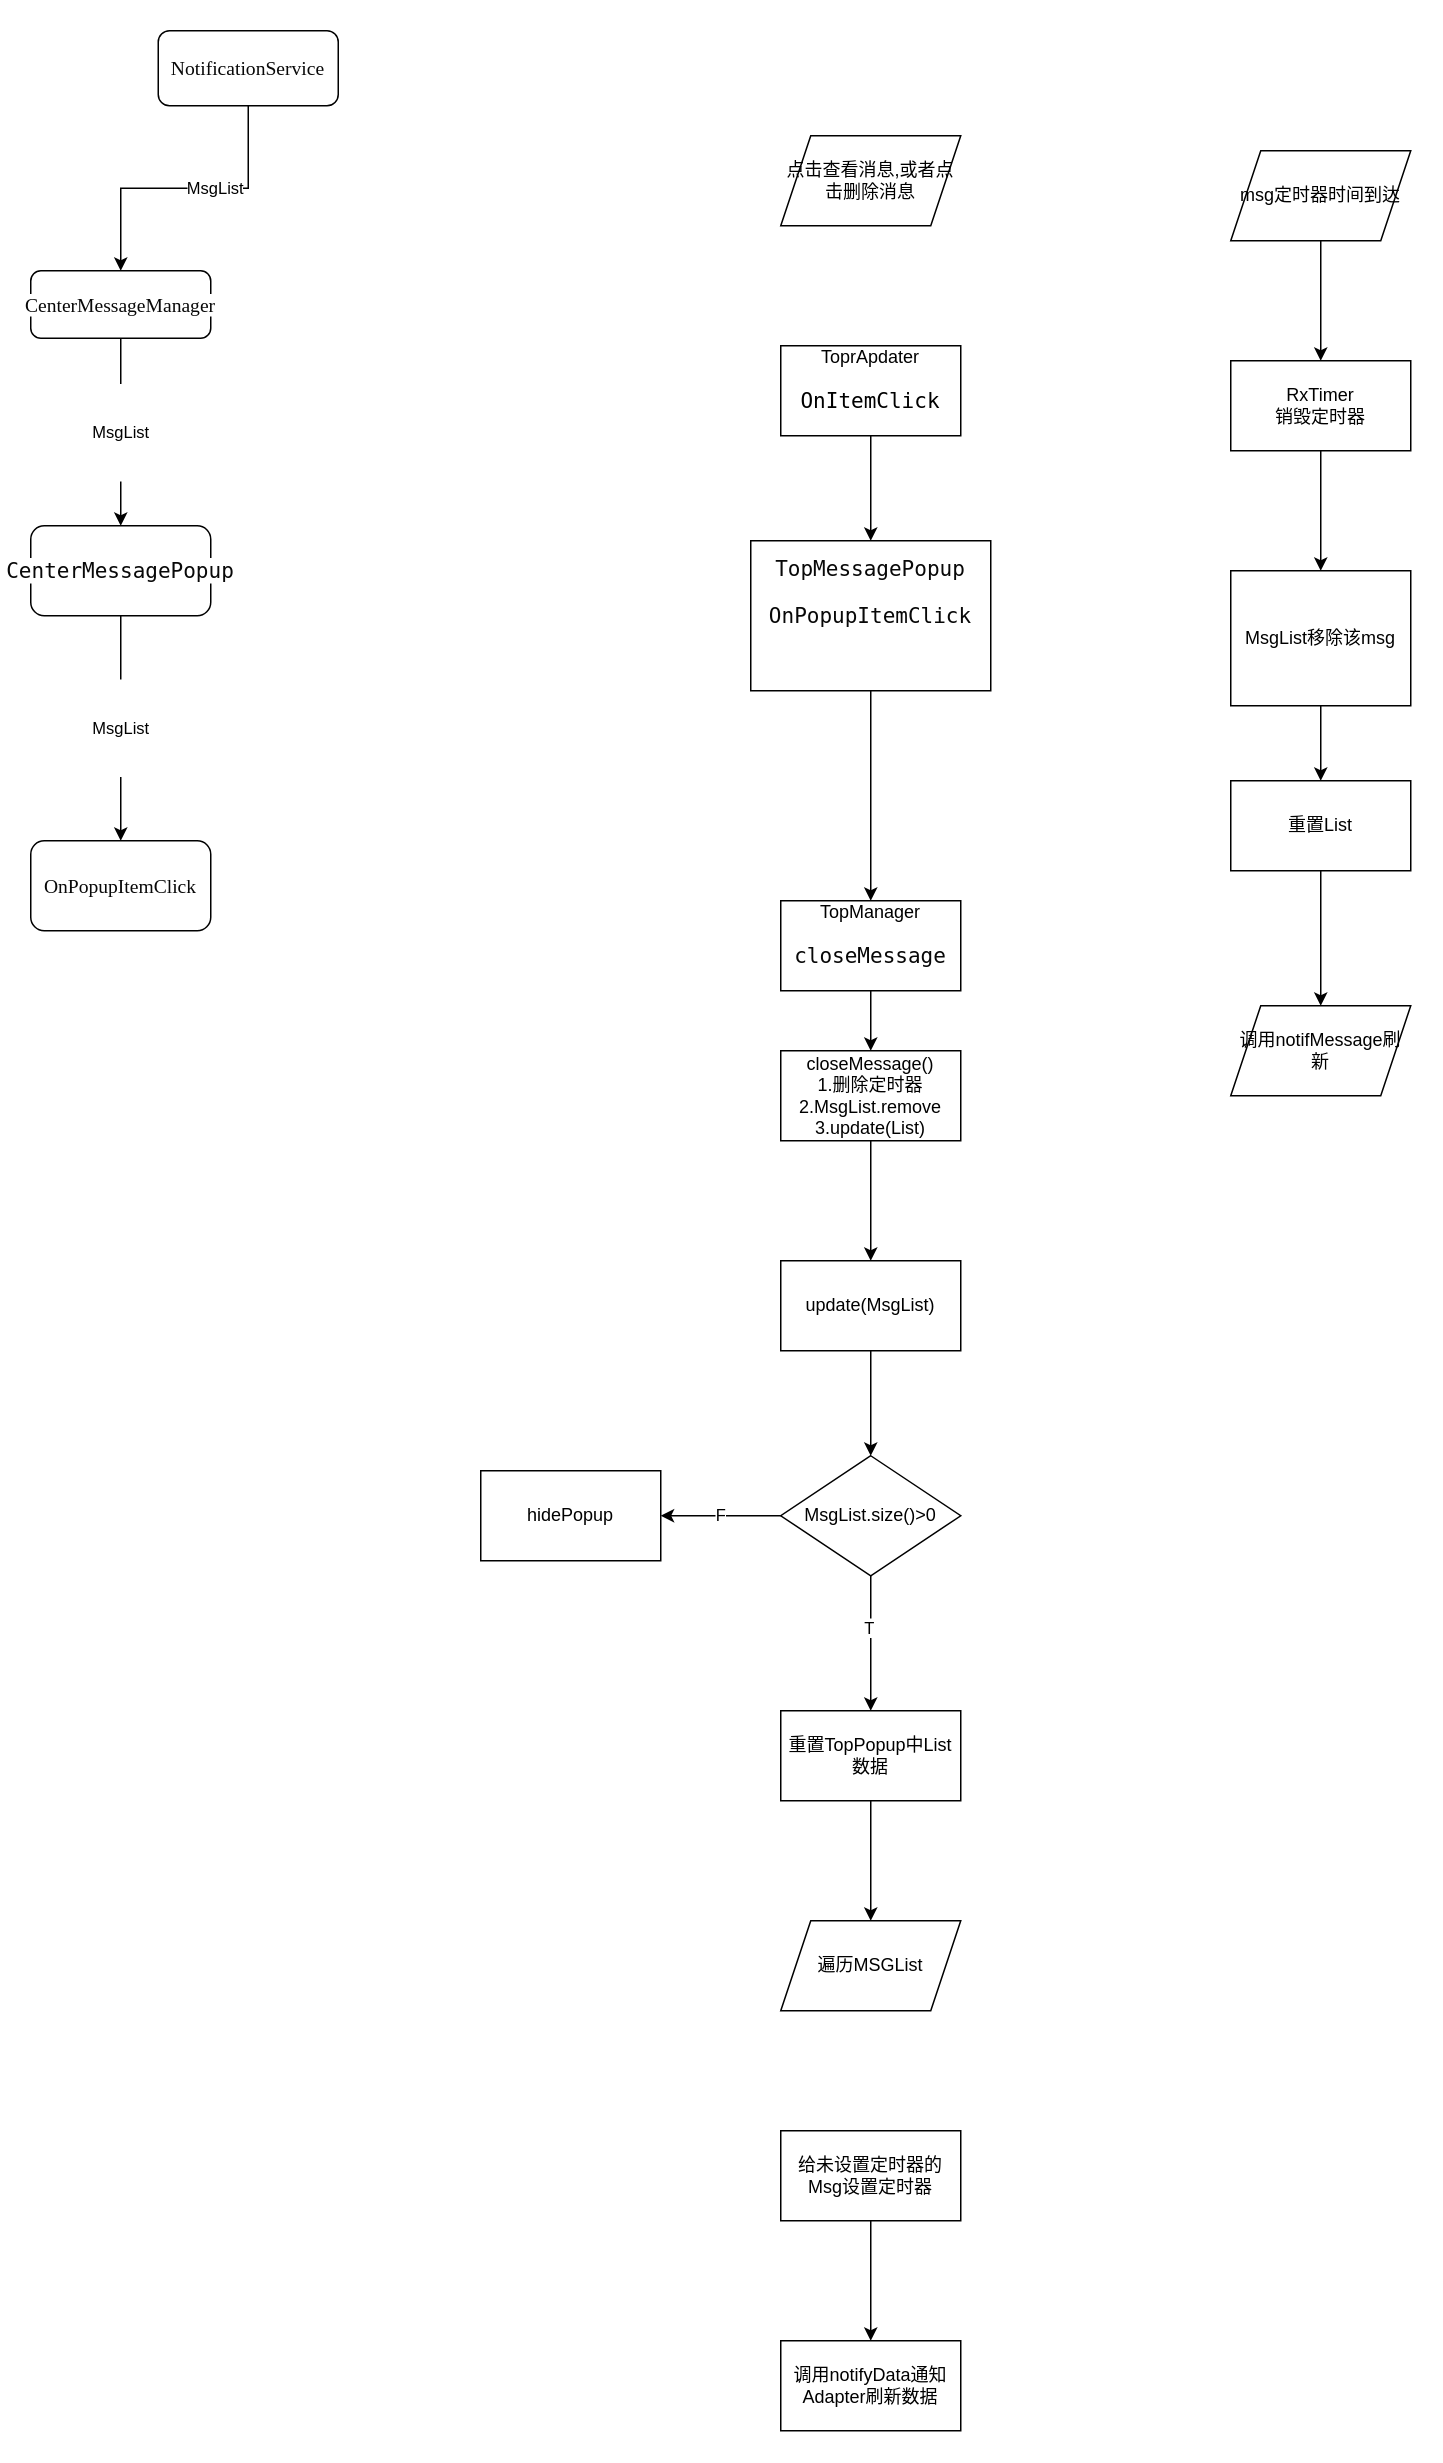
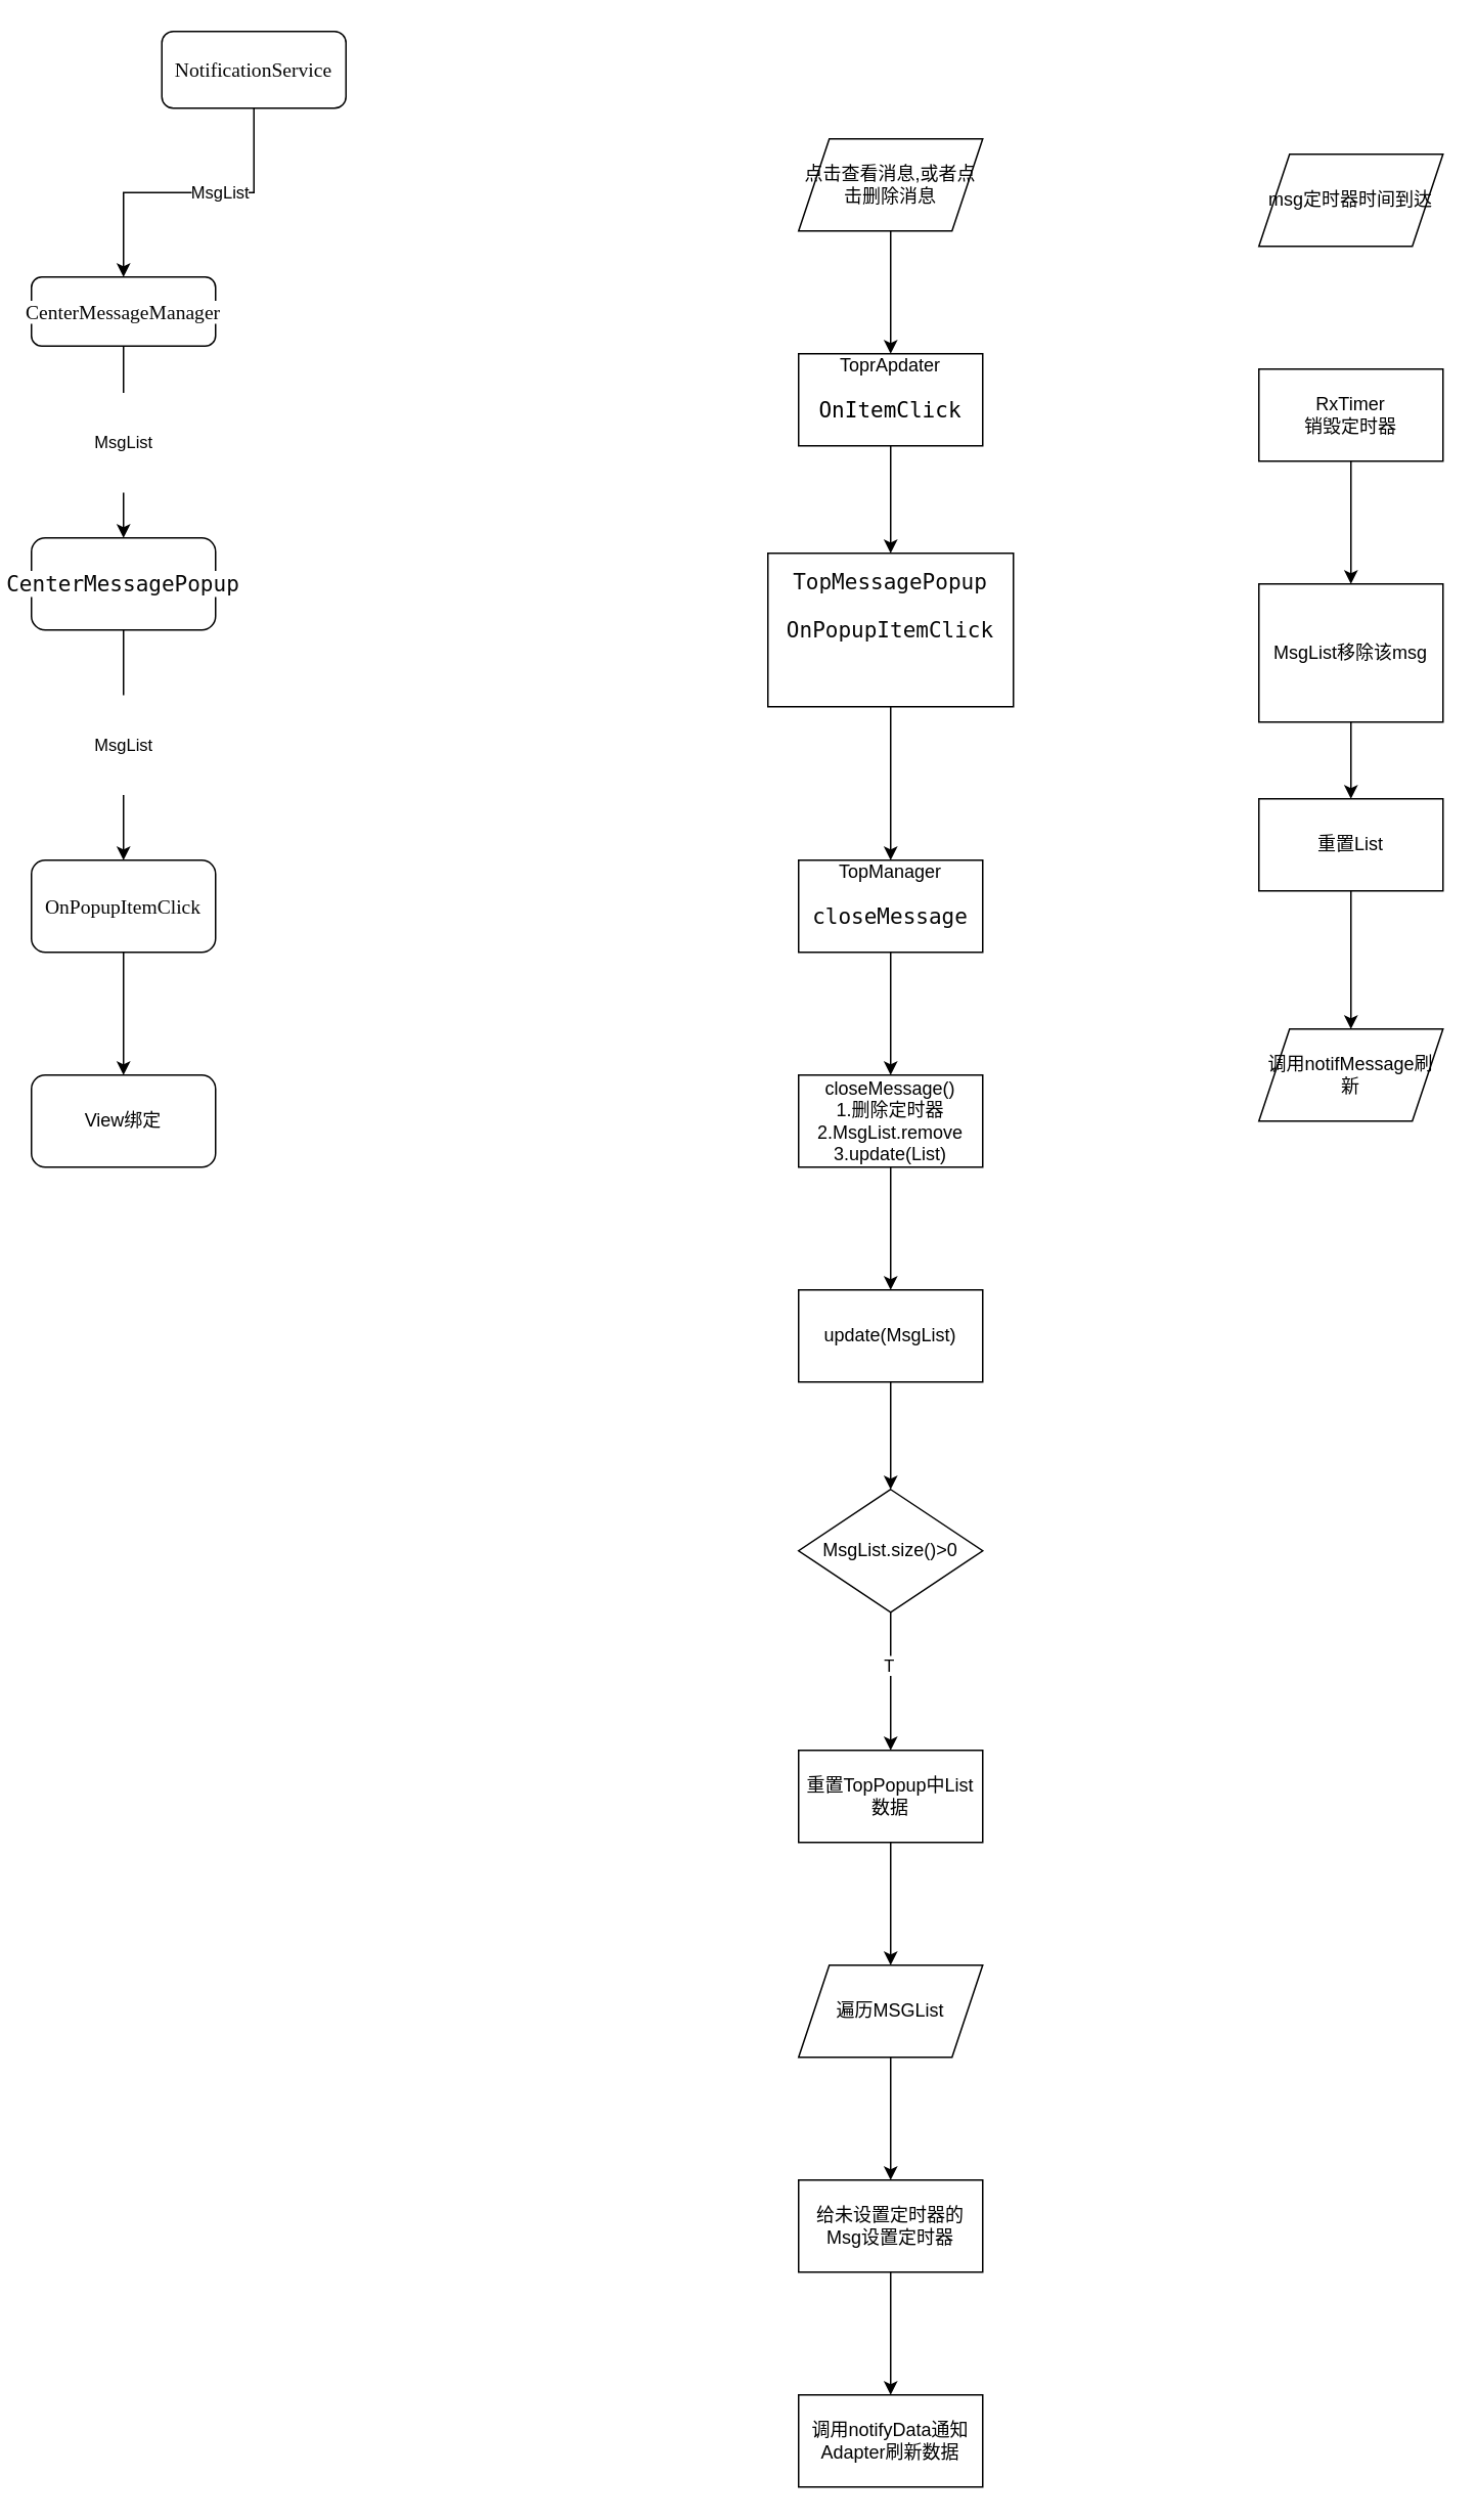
+ <mxCell id="12" value="" style="edgeStyle=orthogonalEdgeStyle;rounded=0;orthogonalLoop=1;jettySize=auto;html=1;" parent="1" source="13" target="15" edge="1"><mxGeometry relative="1" as="geometry" /></mxCell>
- <mxCell id="36" value="" style="edgeStyle=orthogonalEdgeStyle;rounded=0;orthogonalLoop=1;jettySize=auto;html=1;" parent="1" source="37" target="39" edge="1"><mxGeometry relative="1" as="geometry" /></mxCell>
- <mxCell id="19" value="TopManager&lt;br&gt;&lt;pre style=&quot;background-color: #ffffff ; color: #080808 ; font-family: &amp;#34;consolas&amp;#34; , monospace ; font-size: 10.5pt&quot;&gt;closeMessage&lt;/pre&gt;" style="rounded=0;whiteSpace=wrap;html=1;" parent="1" vertex="1"><mxGeometry x="520" y="600" width="120" height="60" as="geometry" /></mxCell>
+ <mxCell id="19" value="TopManager&lt;br&gt;&lt;pre style=&quot;background-color: #ffffff ; color: #080808 ; font-family: &amp;#34;consolas&amp;#34; , monospace ; font-size: 10.5pt&quot;&gt;closeMessage&lt;/pre&gt;" style="rounded=0;whiteSpace=wrap;html=1;" parent="1" vertex="1"><mxGeometry x="520" y="560" width="120" height="60" as="geometry" /></mxCell>
+ <mxCell id="9" value="" style="edgeStyle=orthogonalEdgeStyle;rounded=0;orthogonalLoop=1;jettySize=auto;html=1;" parent="1" source="10" target="11" edge="1"><mxGeometry relative="1" as="geometry" /></mxCell>
+ <mxCell id="11" value="View绑定" style="whiteSpace=wrap;html=1;rounded=1;" parent="1" vertex="1"><mxGeometry x="20" y="700" width="120" height="60" as="geometry" /></mxCell>
- <mxCell id="30" value="hidePopup" style="whiteSpace=wrap;html=1;rounded=0;" parent="1" vertex="1"><mxGeometry x="320" y="980" width="120" height="60" as="geometry" /></mxCell>
- <mxCell id="26" value="F" style="edgeStyle=orthogonalEdgeStyle;rounded=0;orthogonalLoop=1;jettySize=auto;html=1;" parent="1" source="27" target="30" edge="1"><mxGeometry relative="1" as="geometry" /></mxCell>
+ <mxCell id="31" value="" style="edgeStyle=orthogonalEdgeStyle;rounded=0;orthogonalLoop=1;jettySize=auto;html=1;" parent="1" source="32" target="34" edge="1"><mxGeometry relative="1" as="geometry" /></mxCell>
